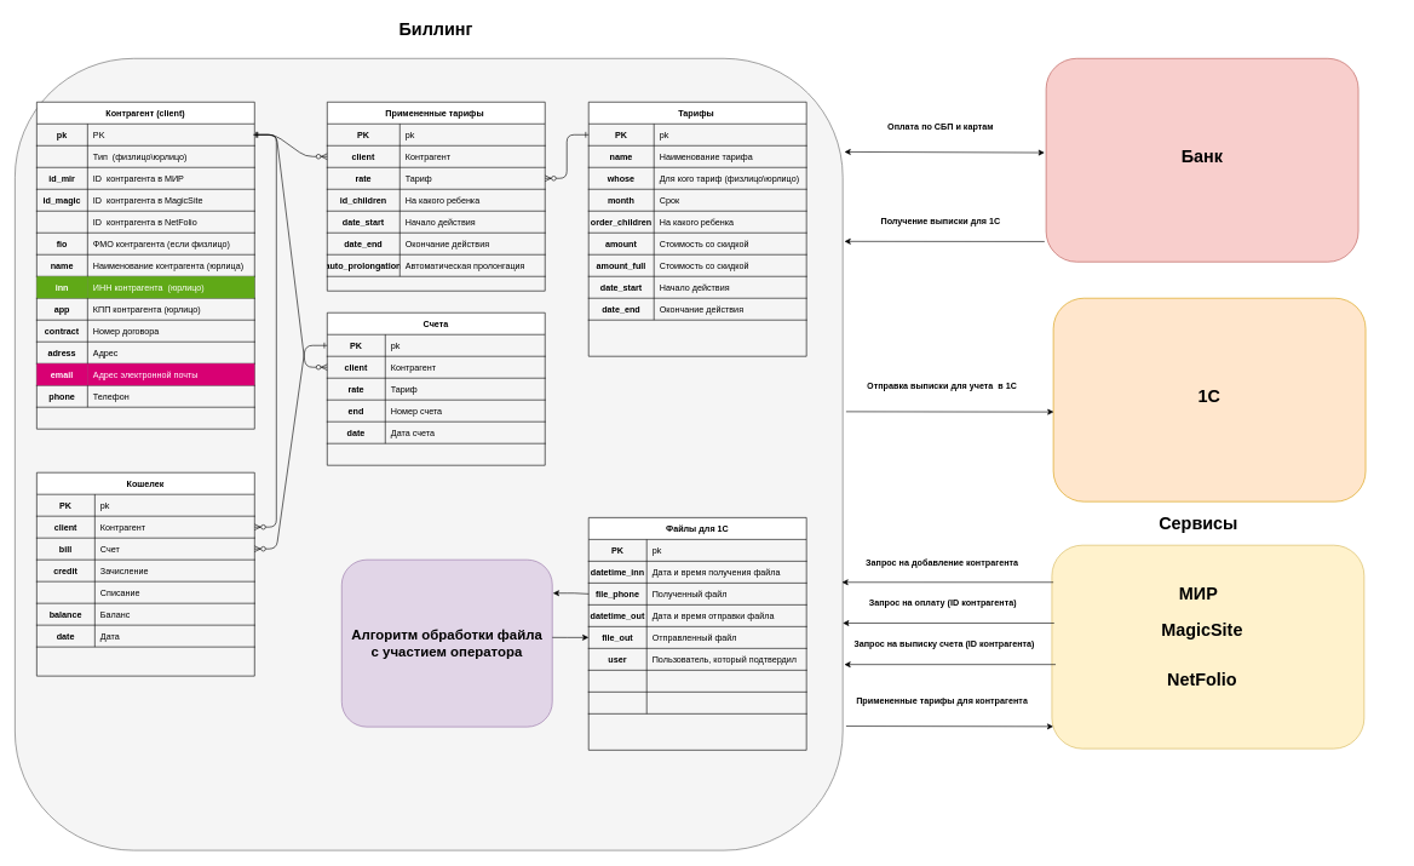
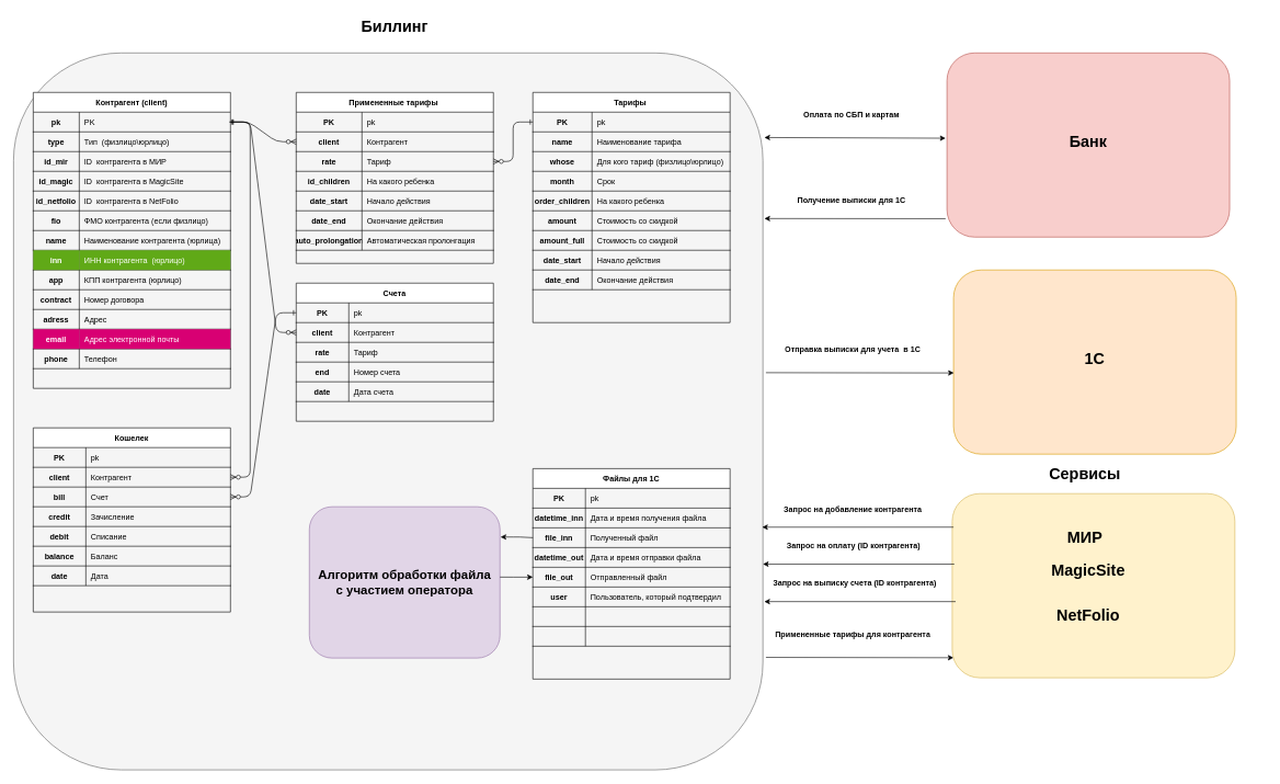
+ <mxCell id="26" value="type" style="shape=partialRectangle;overflow=hidden;connectable=0;fillColor=none;top=0;left=0;bottom=0;right=0;fontStyle=1;" vertex="1" parent="25"><mxGeometry width="70" height="30" as="geometry"><mxRectangle width="70" height="30" as="alternateBounds" /></mxGeometry></mxCell>
+ <mxCell id="35" value="id_netfolio" style="shape=partialRectangle;overflow=hidden;connectable=0;fillColor=none;top=0;left=0;bottom=0;right=0;fontStyle=1;" vertex="1" parent="34"><mxGeometry width="70" height="30" as="geometry"><mxRectangle width="70" height="30" as="alternateBounds" /></mxGeometry></mxCell>
+ <mxCell id="127" value="debit" style="shape=partialRectangle;overflow=hidden;connectable=0;fillColor=none;top=0;left=0;bottom=0;right=0;fontStyle=1;" vertex="1" parent="126"><mxGeometry width="80" height="30" as="geometry"><mxRectangle width="80" height="30" as="alternateBounds" /></mxGeometry></mxCell>
- <mxCell id="155" value="file_phone" style="shape=partialRectangle;overflow=hidden;connectable=0;fillColor=none;top=0;left=0;bottom=0;right=0;fontStyle=1;" vertex="1" parent="154"><mxGeometry width="80" height="30" as="geometry"><mxRectangle width="80" height="30" as="alternateBounds" /></mxGeometry></mxCell>
+ <mxCell id="155" value="file_inn" style="shape=partialRectangle;overflow=hidden;connectable=0;fillColor=none;top=0;left=0;bottom=0;right=0;fontStyle=1;" vertex="1" parent="154"><mxGeometry width="80" height="30" as="geometry"><mxRectangle width="80" height="30" as="alternateBounds" /></mxGeometry></mxCell>
